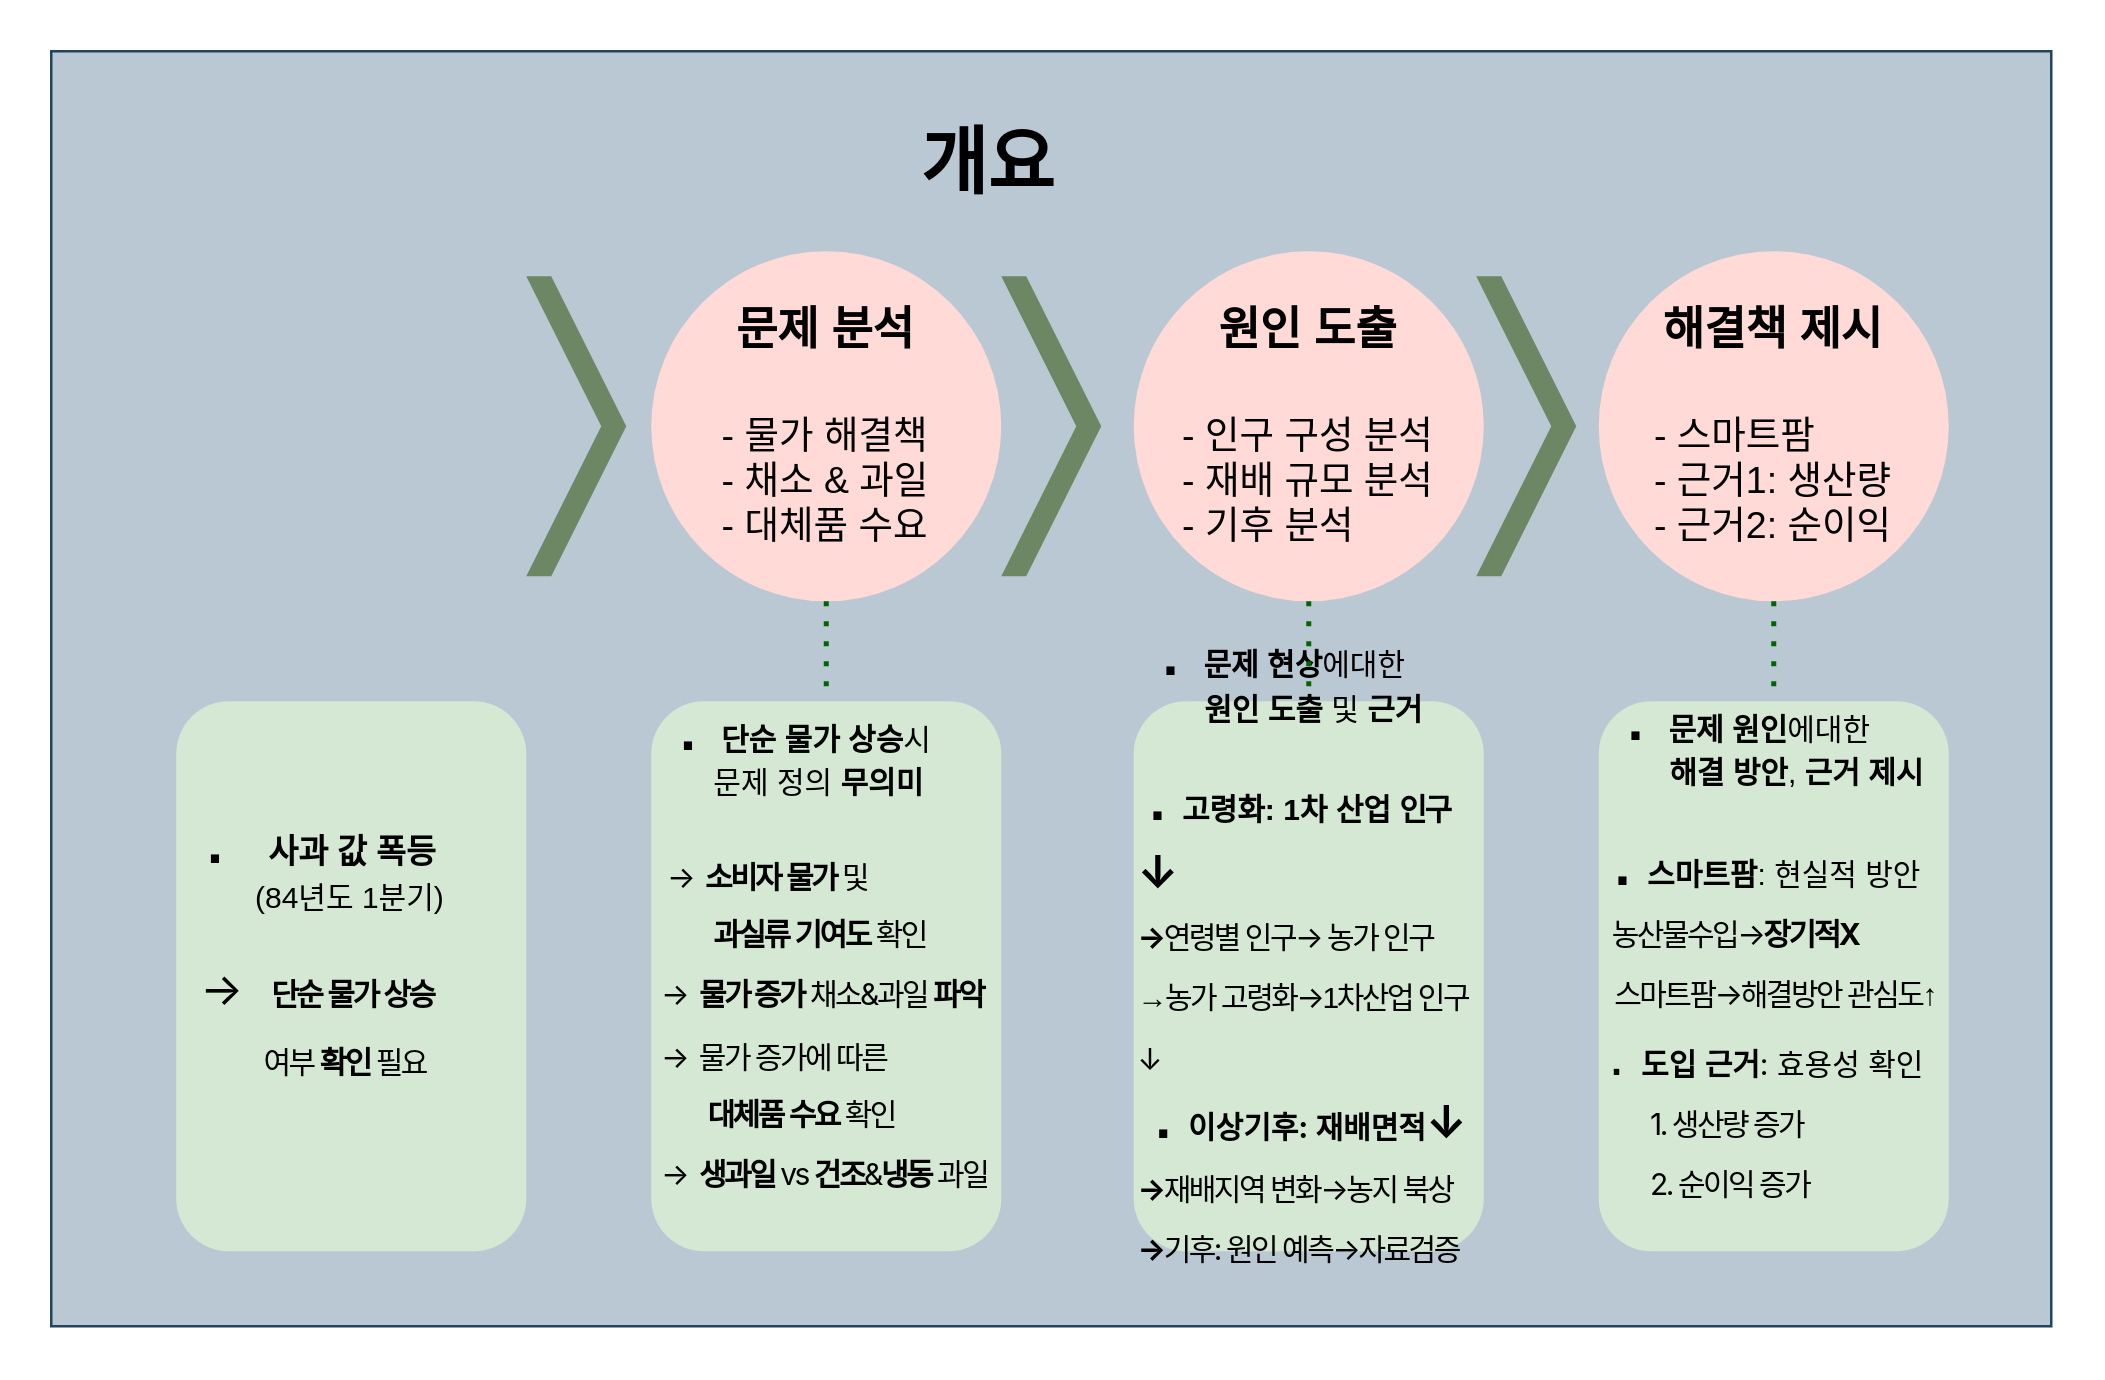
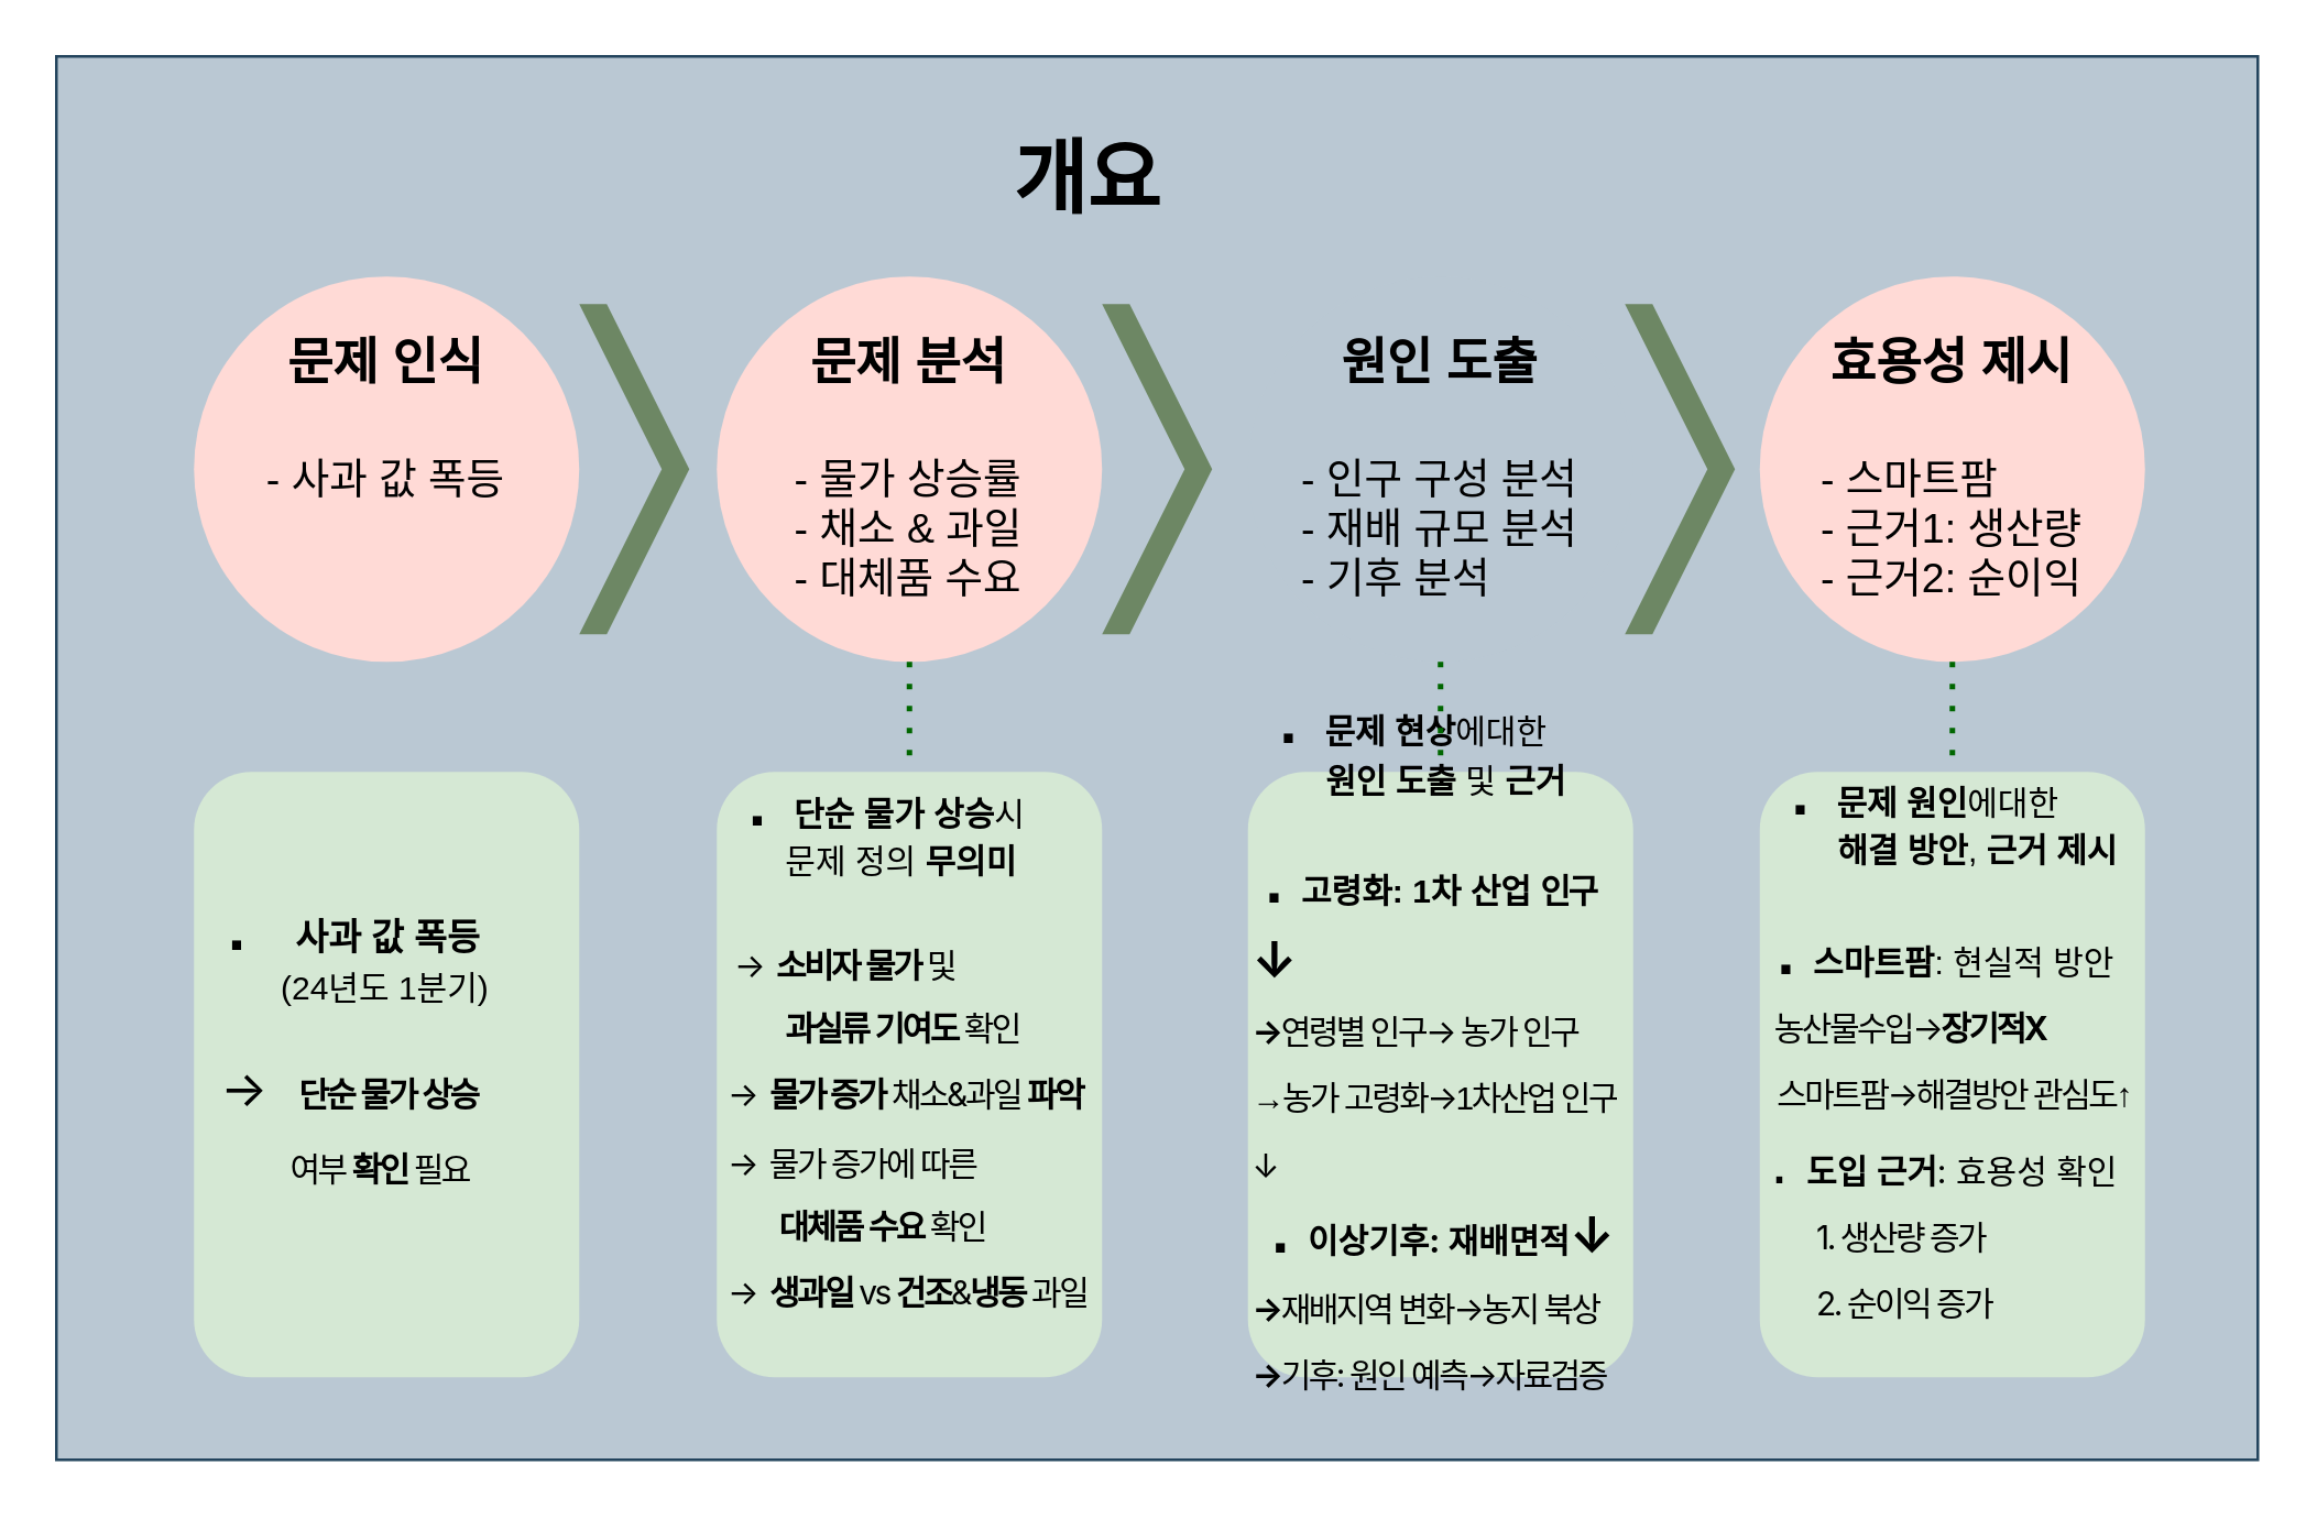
+ <mxCell id="3" value="&lt;font style=&quot;font-size: 18px;&quot;&gt;&lt;font style=&quot;font-size: 18px;&quot; color=&quot;#000000&quot;&gt;&lt;b style=&quot;&quot;&gt;문제&amp;nbsp;&lt;/b&gt;&lt;/font&gt;&lt;b style=&quot;color: rgb(0, 0, 0); background-color: initial;&quot;&gt;인식&lt;/b&gt;&lt;/font&gt;&lt;div style=&quot;font-size: 18px;&quot;&gt;&lt;br&gt;&lt;/div&gt;&lt;div&gt;&lt;div style=&quot;text-align: left;&quot;&gt;&lt;span style=&quot;font-size: 15px; color: rgb(0, 0, 0); background-color: initial;&quot;&gt;-&amp;nbsp;&lt;/span&gt;&lt;span style=&quot;font-size: 15px; color: rgb(0, 0, 0); background-color: initial;&quot;&gt;사과 값 폭등&lt;/span&gt;&lt;/div&gt;&lt;/div&gt;&lt;div style=&quot;text-align: left;&quot;&gt;&lt;span style=&quot;font-size: 15px; color: rgb(0, 0, 0); background-color: initial;&quot;&gt;&lt;br&gt;&lt;/span&gt;&lt;/div&gt;&lt;div&gt;&lt;span style=&quot;font-size: 15px; color: rgb(0, 0, 0); background-color: initial;&quot;&gt;&lt;br&gt;&lt;/span&gt;&lt;/div&gt;" style="ellipse;whiteSpace=wrap;html=1;aspect=fixed;fillColor=#ffdad6;fontColor=#ffffff;strokeColor=none;" vertex="1" parent="1"><mxGeometry x="70" y="100" width="140" height="140" as="geometry" /></mxCell>
- <mxCell id="4" value="&lt;font style=&quot;font-size: 18px;&quot; color=&quot;#000000&quot;&gt;&lt;b style=&quot;&quot;&gt;문제 분석&lt;/b&gt;&lt;/font&gt;&lt;div style=&quot;font-size: 18px;&quot;&gt;&lt;br&gt;&lt;/div&gt;&lt;div&gt;&lt;div style=&quot;text-align: left;&quot;&gt;&lt;span style=&quot;font-size: 15px; color: rgb(0, 0, 0); background-color: initial;&quot;&gt;- 물가 해결책&lt;/span&gt;&lt;/div&gt;&lt;/div&gt;&lt;div style=&quot;text-align: left;&quot;&gt;&lt;span style=&quot;font-size: 15px; color: rgb(0, 0, 0); background-color: initial;&quot;&gt;- 채소 &amp;amp; 과일&lt;/span&gt;&lt;/div&gt;&lt;div style=&quot;text-align: left;&quot;&gt;&lt;span style=&quot;font-size: 15px; color: rgb(0, 0, 0); background-color: initial;&quot;&gt;- 대체품 수요&lt;/span&gt;&lt;/div&gt;" style="ellipse;whiteSpace=wrap;html=1;aspect=fixed;fillColor=#ffdad6;fontColor=#ffffff;strokeColor=none;" vertex="1" parent="1"><mxGeometry x="260" y="100" width="140" height="140" as="geometry" /></mxCell>
+ <mxCell id="4" value="&lt;font style=&quot;font-size: 18px;&quot; color=&quot;#000000&quot;&gt;&lt;b style=&quot;&quot;&gt;문제 분석&lt;/b&gt;&lt;/font&gt;&lt;div style=&quot;font-size: 18px;&quot;&gt;&lt;br&gt;&lt;/div&gt;&lt;div&gt;&lt;div style=&quot;text-align: left;&quot;&gt;&lt;span style=&quot;font-size: 15px; color: rgb(0, 0, 0); background-color: initial;&quot;&gt;- 물가 상승률&lt;/span&gt;&lt;/div&gt;&lt;/div&gt;&lt;div style=&quot;text-align: left;&quot;&gt;&lt;span style=&quot;font-size: 15px; color: rgb(0, 0, 0); background-color: initial;&quot;&gt;- 채소 &amp;amp; 과일&lt;/span&gt;&lt;/div&gt;&lt;div style=&quot;text-align: left;&quot;&gt;&lt;span style=&quot;font-size: 15px; color: rgb(0, 0, 0); background-color: initial;&quot;&gt;- 대체품 수요&lt;/span&gt;&lt;/div&gt;" style="ellipse;whiteSpace=wrap;html=1;aspect=fixed;fillColor=#ffdad6;fontColor=#ffffff;strokeColor=none;" vertex="1" parent="1"><mxGeometry x="260" y="100" width="140" height="140" as="geometry" /></mxCell>
- <mxCell id="5" value="&lt;font style=&quot;font-size: 18px;&quot; color=&quot;#000000&quot;&gt;&lt;b style=&quot;&quot;&gt;원인 도출&lt;/b&gt;&lt;/font&gt;&lt;div style=&quot;font-size: 18px;&quot;&gt;&lt;br&gt;&lt;/div&gt;&lt;div&gt;&lt;div style=&quot;text-align: left;&quot;&gt;&lt;span style=&quot;font-size: 15px; color: rgb(0, 0, 0); background-color: initial;&quot;&gt;- 인구 구성 분석&lt;/span&gt;&lt;/div&gt;&lt;/div&gt;&lt;div style=&quot;text-align: left;&quot;&gt;&lt;span style=&quot;font-size: 15px; color: rgb(0, 0, 0); background-color: initial;&quot;&gt;- 재배 규모 분석&lt;/span&gt;&lt;/div&gt;&lt;div style=&quot;text-align: left;&quot;&gt;&lt;span style=&quot;font-size: 15px; color: rgb(0, 0, 0); background-color: initial;&quot;&gt;- 기후 분석&lt;/span&gt;&lt;/div&gt;" style="ellipse;whiteSpace=wrap;html=1;aspect=fixed;fillColor=#ffdad6;fontColor=#ffffff;strokeColor=none;" vertex="1" parent="1"><mxGeometry x="453" y="100" width="140" height="140" as="geometry" /></mxCell>
+ <mxCell id="5" value="&lt;font style=&quot;font-size: 18px;&quot; color=&quot;#000000&quot;&gt;&lt;b style=&quot;&quot;&gt;원인 도출&lt;/b&gt;&lt;/font&gt;&lt;div style=&quot;font-size: 18px;&quot;&gt;&lt;br&gt;&lt;/div&gt;&lt;div&gt;&lt;div style=&quot;text-align: left;&quot;&gt;&lt;span style=&quot;font-size: 15px; color: rgb(0, 0, 0); background-color: initial;&quot;&gt;- 인구 구성 분석&lt;/span&gt;&lt;/div&gt;&lt;/div&gt;&lt;div style=&quot;text-align: left;&quot;&gt;&lt;span style=&quot;font-size: 15px; color: rgb(0, 0, 0); background-color: initial;&quot;&gt;- 재배 규모 분석&lt;/span&gt;&lt;/div&gt;&lt;div style=&quot;text-align: left;&quot;&gt;&lt;span style=&quot;font-size: 15px; color: rgb(0, 0, 0); background-color: initial;&quot;&gt;- 기후 분석&lt;/span&gt;&lt;/div&gt;" style="ellipse;whiteSpace=wrap;html=1;aspect=fixed;fillColor=#bac8d3;fontColor=#ffffff;strokeColor=none;" vertex="1" parent="1"><mxGeometry x="453" y="100" width="140" height="140" as="geometry" /></mxCell>
- <mxCell id="6" value="&lt;font style=&quot;font-size: 18px;&quot; color=&quot;#000000&quot;&gt;&lt;b style=&quot;&quot;&gt;해결책 제시&lt;/b&gt;&lt;/font&gt;&lt;div style=&quot;font-size: 18px;&quot;&gt;&lt;br&gt;&lt;/div&gt;&lt;div&gt;&lt;div style=&quot;text-align: left;&quot;&gt;&lt;span style=&quot;font-size: 15px; color: rgb(0, 0, 0); background-color: initial;&quot;&gt;- 스마트팜&lt;/span&gt;&lt;/div&gt;&lt;/div&gt;&lt;div style=&quot;text-align: left;&quot;&gt;&lt;span style=&quot;font-size: 15px; color: rgb(0, 0, 0); background-color: initial;&quot;&gt;- 근거1: 생산량&lt;/span&gt;&lt;/div&gt;&lt;div style=&quot;text-align: left;&quot;&gt;&lt;span style=&quot;font-size: 15px; color: rgb(0, 0, 0); background-color: initial;&quot;&gt;- 근거2: 순이익&lt;/span&gt;&lt;/div&gt;" style="ellipse;whiteSpace=wrap;html=1;aspect=fixed;fillColor=#ffdad6;fontColor=#ffffff;strokeColor=none;" vertex="1" parent="1"><mxGeometry x="639" y="100" width="140" height="140" as="geometry" /></mxCell>
+ <mxCell id="6" value="&lt;font style=&quot;font-size: 18px;&quot; color=&quot;#000000&quot;&gt;&lt;b style=&quot;&quot;&gt;효용성 제시&lt;/b&gt;&lt;/font&gt;&lt;div style=&quot;font-size: 18px;&quot;&gt;&lt;br&gt;&lt;/div&gt;&lt;div&gt;&lt;div style=&quot;text-align: left;&quot;&gt;&lt;span style=&quot;font-size: 15px; color: rgb(0, 0, 0); background-color: initial;&quot;&gt;- 스마트팜&lt;/span&gt;&lt;/div&gt;&lt;/div&gt;&lt;div style=&quot;text-align: left;&quot;&gt;&lt;span style=&quot;font-size: 15px; color: rgb(0, 0, 0); background-color: initial;&quot;&gt;- 근거1: 생산량&lt;/span&gt;&lt;/div&gt;&lt;div style=&quot;text-align: left;&quot;&gt;&lt;span style=&quot;font-size: 15px; color: rgb(0, 0, 0); background-color: initial;&quot;&gt;- 근거2: 순이익&lt;/span&gt;&lt;/div&gt;" style="ellipse;whiteSpace=wrap;html=1;aspect=fixed;fillColor=#ffdad6;fontColor=#ffffff;strokeColor=none;" vertex="1" parent="1"><mxGeometry x="639" y="100" width="140" height="140" as="geometry" /></mxCell>
- <mxCell id="10" value="&lt;div&gt;&lt;span style=&quot;background-color: initial;&quot;&gt;&lt;span style=&quot;font-weight: bold; font-size: 13px;&quot;&gt;&amp;nbsp; &amp;nbsp;&lt;/span&gt;&lt;font style=&quot;font-size: 23px;&quot;&gt;&lt;b&gt;.&lt;/b&gt;&lt;/font&gt;&lt;span style=&quot;font-weight: bold; font-size: 13px;&quot;&gt;&amp;nbsp; &amp;nbsp; &amp;nbsp;사과 값 폭등&lt;/span&gt;&lt;/span&gt;&lt;br&gt;&lt;span style=&quot;font-weight: bold; background-color: initial;&quot;&gt;&amp;nbsp; &amp;nbsp; &amp;nbsp; &amp;nbsp; &lt;/span&gt;&lt;span style=&quot;background-color: initial;&quot;&gt;&amp;nbsp;(84년도 1분기)&lt;/span&gt;&lt;/div&gt;&lt;h2 style=&quot;text-align: center; margin: 1em 0px 20px; padding: 0px; clear: both; line-height: 23.328px; letter-spacing: -1px; font-family: -apple-system, BlinkMacSystemFont, &amp;quot;Helvetica Neue&amp;quot;, &amp;quot;Apple SD Gothic Neo&amp;quot;, Arial, sans-serif;&quot; data-ke-size=&quot;size26&quot;&gt;&lt;span style=&quot;font-weight: normal;&quot;&gt;&amp;nbsp; →&amp;nbsp; &amp;nbsp;&lt;/span&gt;&lt;b style=&quot;font-size: 12px; background-color: initial; font-family: Helvetica; text-align: left;&quot;&gt;&lt;span style=&quot;background-color: initial;&quot;&gt;단순 물가 상승&lt;/span&gt;&lt;/b&gt;&lt;b style=&quot;font-weight: normal; background-color: initial; font-family: Helvetica; font-size: 12px; text-align: left;&quot;&gt;&amp;nbsp; &amp;nbsp;&lt;br&gt;&amp;nbsp; &amp;nbsp; &amp;nbsp; &amp;nbsp; &amp;nbsp; 여부 &lt;/b&gt;&lt;b style=&quot;background-color: initial; font-family: Helvetica; font-size: 12px; text-align: left;&quot;&gt;확인&lt;/b&gt;&lt;b style=&quot;font-weight: normal; background-color: initial; font-family: Helvetica; font-size: 12px; text-align: left;&quot;&gt; &lt;/b&gt;&lt;span style=&quot;background-color: initial; font-family: Helvetica; font-size: 12px; text-align: left; font-weight: normal;&quot;&gt;필요&lt;/span&gt;&lt;/h2&gt;" style="rounded=1;whiteSpace=wrap;html=1;strokeColor=none;fillColor=#d5e8d4;align=left;" vertex="1" parent="1"><mxGeometry x="70" y="280" width="140" height="220" as="geometry" /></mxCell>
+ <mxCell id="10" value="&lt;div&gt;&lt;span style=&quot;background-color: initial;&quot;&gt;&lt;span style=&quot;font-weight: bold; font-size: 13px;&quot;&gt;&amp;nbsp; &amp;nbsp;&lt;/span&gt;&lt;font style=&quot;font-size: 23px;&quot;&gt;&lt;b&gt;.&lt;/b&gt;&lt;/font&gt;&lt;span style=&quot;font-weight: bold; font-size: 13px;&quot;&gt;&amp;nbsp; &amp;nbsp; &amp;nbsp;사과 값 폭등&lt;/span&gt;&lt;/span&gt;&lt;br&gt;&lt;span style=&quot;font-weight: bold; background-color: initial;&quot;&gt;&amp;nbsp; &amp;nbsp; &amp;nbsp; &amp;nbsp; &lt;/span&gt;&lt;span style=&quot;background-color: initial;&quot;&gt;&amp;nbsp;(24년도 1분기)&lt;/span&gt;&lt;/div&gt;&lt;h2 style=&quot;text-align: center; margin: 1em 0px 20px; padding: 0px; clear: both; line-height: 23.328px; letter-spacing: -1px; font-family: -apple-system, BlinkMacSystemFont, &amp;quot;Helvetica Neue&amp;quot;, &amp;quot;Apple SD Gothic Neo&amp;quot;, Arial, sans-serif;&quot; data-ke-size=&quot;size26&quot;&gt;&lt;span style=&quot;font-weight: normal;&quot;&gt;&amp;nbsp; →&amp;nbsp; &amp;nbsp;&lt;/span&gt;&lt;b style=&quot;font-size: 12px; background-color: initial; font-family: Helvetica; text-align: left;&quot;&gt;&lt;span style=&quot;background-color: initial;&quot;&gt;단순 물가 상승&lt;/span&gt;&lt;/b&gt;&lt;b style=&quot;font-weight: normal; background-color: initial; font-family: Helvetica; font-size: 12px; text-align: left;&quot;&gt;&amp;nbsp; &amp;nbsp;&lt;br&gt;&amp;nbsp; &amp;nbsp; &amp;nbsp; &amp;nbsp; &amp;nbsp; 여부 &lt;/b&gt;&lt;b style=&quot;background-color: initial; font-family: Helvetica; font-size: 12px; text-align: left;&quot;&gt;확인&lt;/b&gt;&lt;b style=&quot;font-weight: normal; background-color: initial; font-family: Helvetica; font-size: 12px; text-align: left;&quot;&gt; &lt;/b&gt;&lt;span style=&quot;background-color: initial; font-family: Helvetica; font-size: 12px; text-align: left; font-weight: normal;&quot;&gt;필요&lt;/span&gt;&lt;/h2&gt;" style="rounded=1;whiteSpace=wrap;html=1;strokeColor=none;fillColor=#d5e8d4;align=left;" vertex="1" parent="1"><mxGeometry x="70" y="280" width="140" height="220" as="geometry" /></mxCell>
